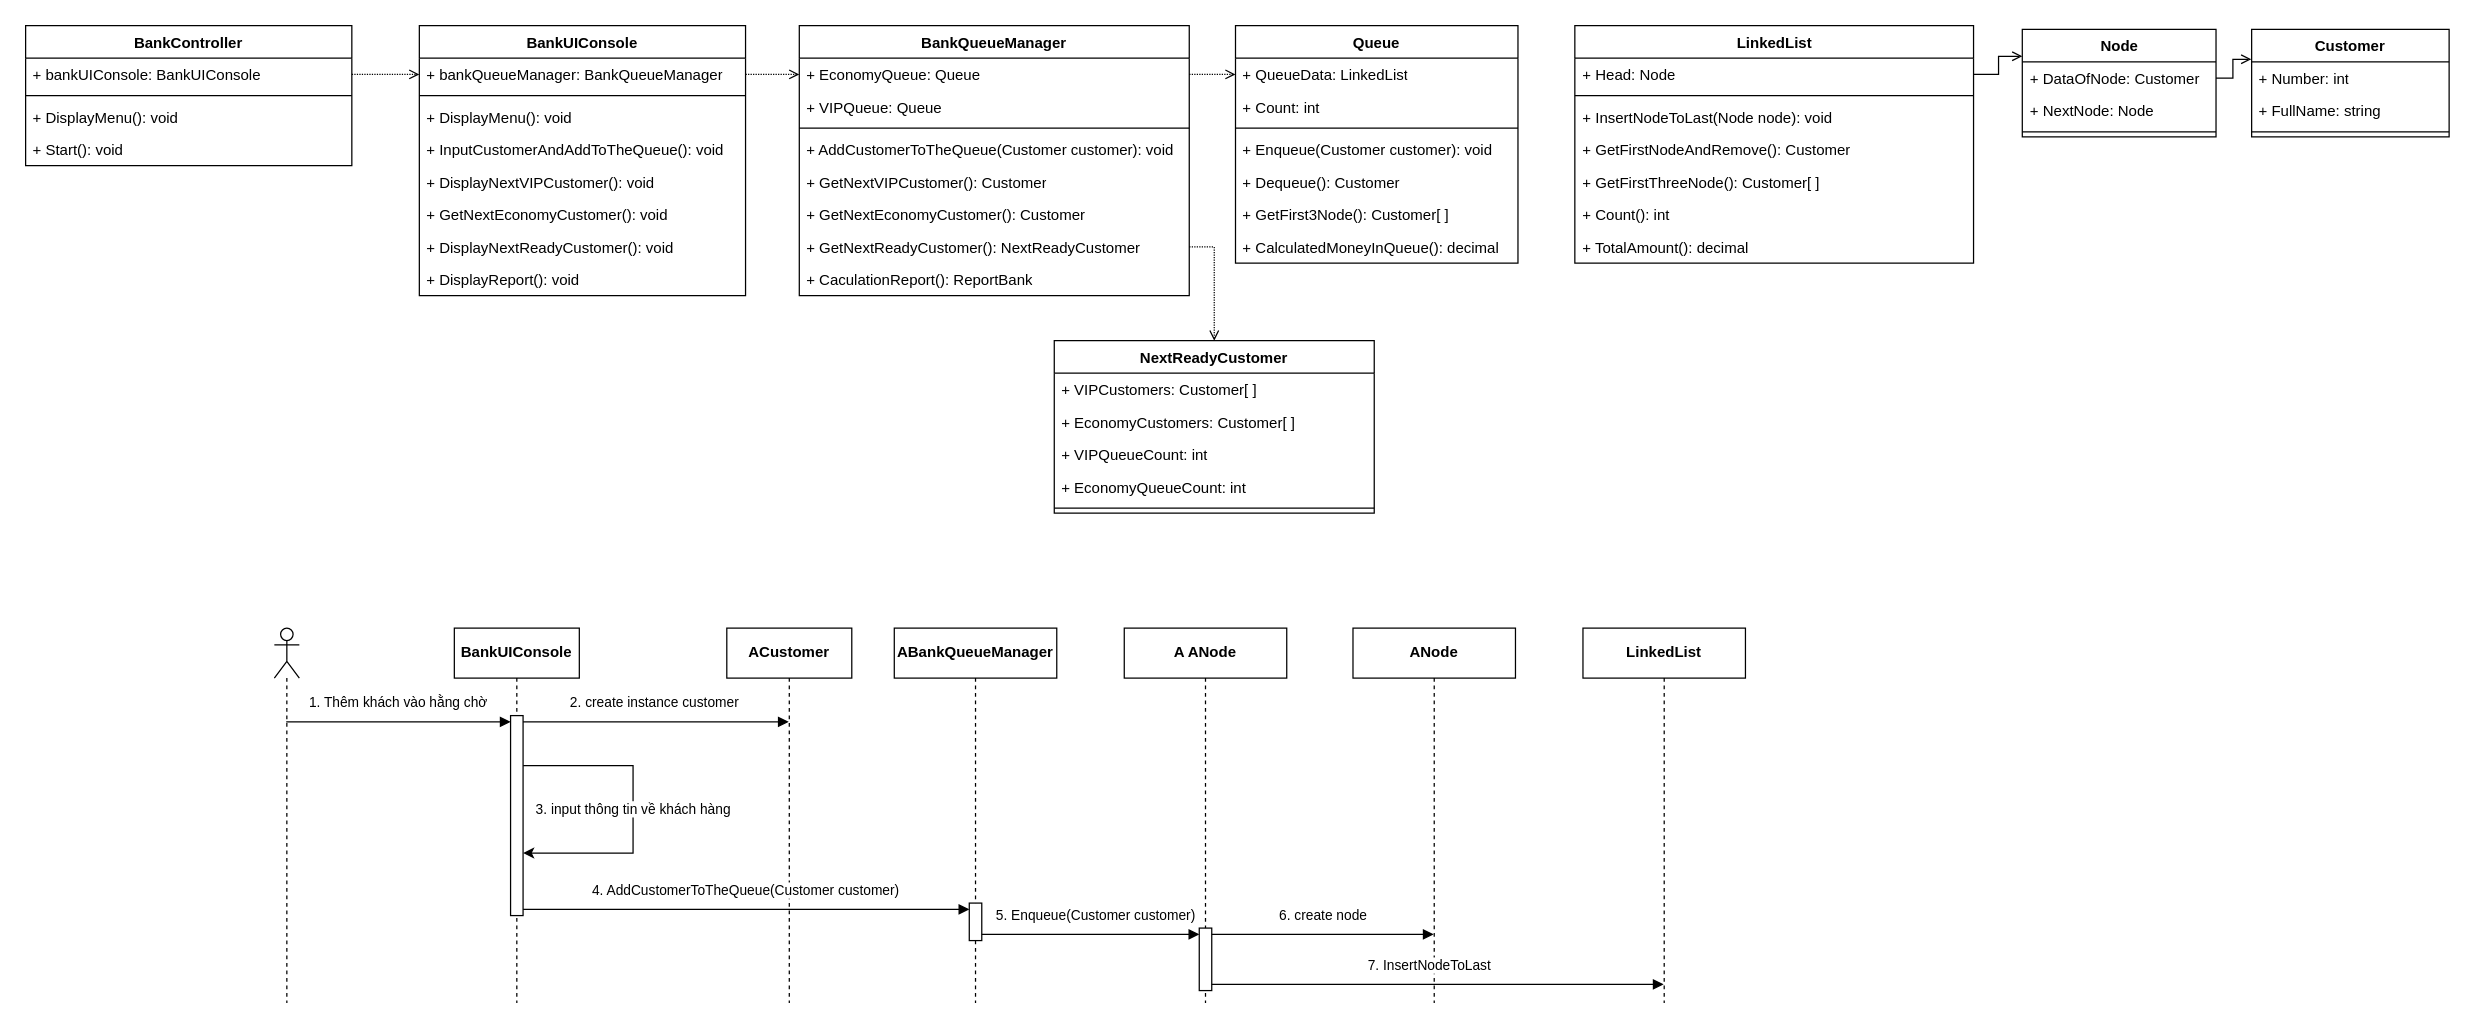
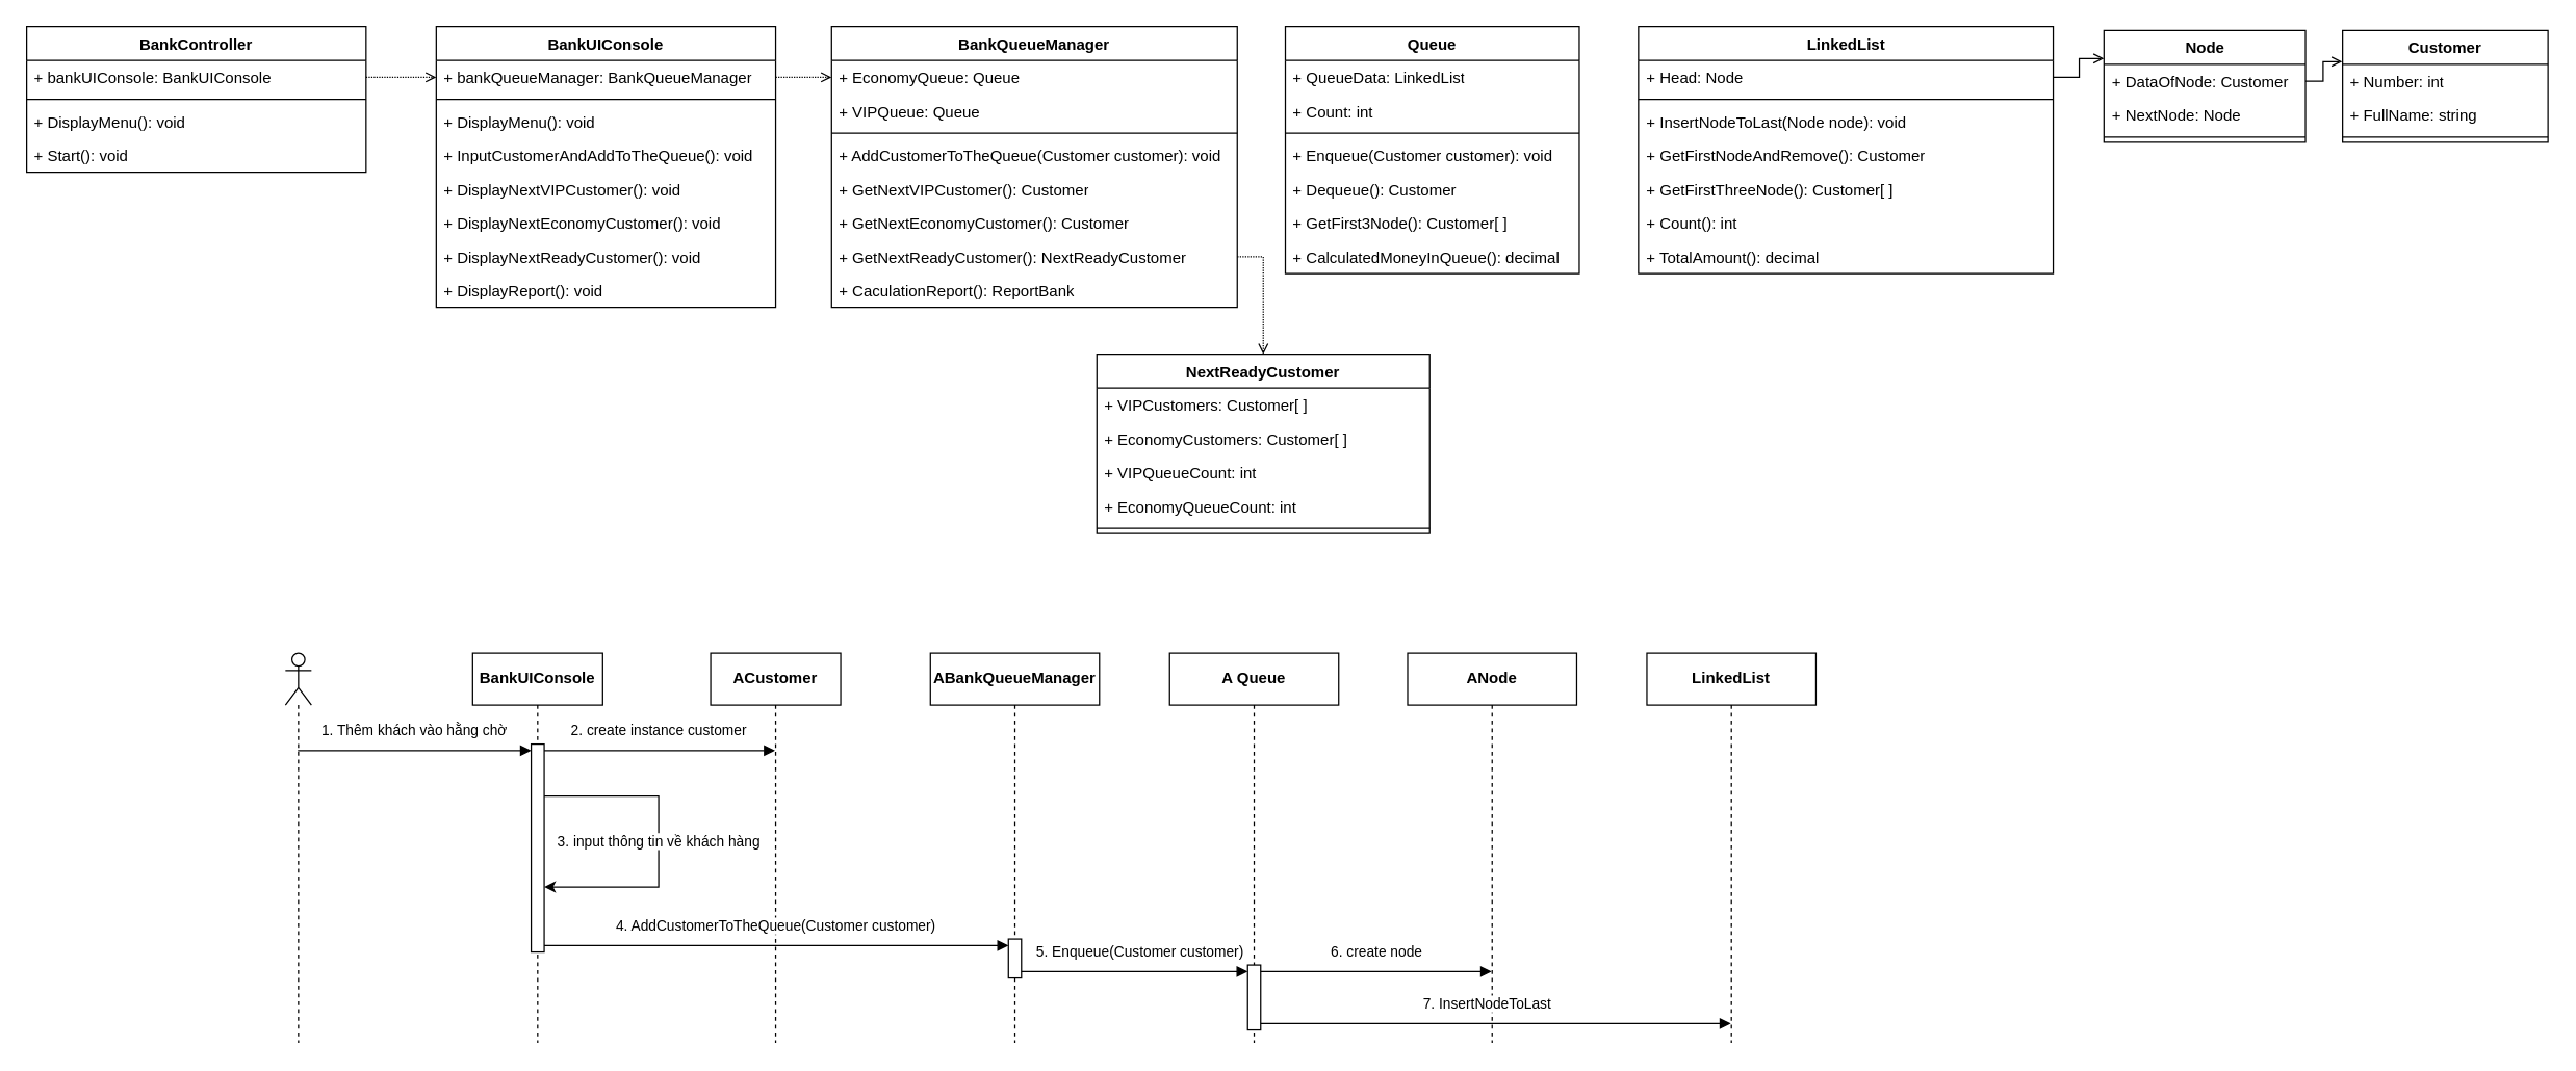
- <mxCell id="51" style="edgeStyle=orthogonalEdgeStyle;rounded=0;orthogonalLoop=1;jettySize=auto;html=1;exitX=1;exitY=0.5;exitDx=0;exitDy=0;entryX=0;entryY=0.5;entryDx=0;entryDy=0;endArrow=open;endFill=0;dashed=1;dashPattern=1 1;" parent="1" source="18" target="28" edge="1"><mxGeometry relative="1" as="geometry" /></mxCell>
- <mxCell id="13" value="+ GetNextEconomyCustomer(): void" style="text;strokeColor=none;fillColor=none;align=left;verticalAlign=top;spacingLeft=4;spacingRight=4;overflow=hidden;rotatable=0;points=[[0,0.5],[1,0.5]];portConstraint=eastwest;whiteSpace=wrap;html=1;" parent="7" vertex="1"><mxGeometry y="138" width="261" height="26" as="geometry" /></mxCell>
+ <mxCell id="13" value="+ DisplayNextEconomyCustomer(): void" style="text;strokeColor=none;fillColor=none;align=left;verticalAlign=top;spacingLeft=4;spacingRight=4;overflow=hidden;rotatable=0;points=[[0,0.5],[1,0.5]];portConstraint=eastwest;whiteSpace=wrap;html=1;" parent="7" vertex="1"><mxGeometry y="138" width="261" height="26" as="geometry" /></mxCell>
- <mxCell id="64" value="&lt;span style=&quot;font-weight: 700; text-align: left;&quot;&gt;A ANode&lt;/span&gt;" style="shape=umlLifeline;perimeter=lifelinePerimeter;whiteSpace=wrap;html=1;container=1;dropTarget=0;collapsible=0;recursiveResize=0;outlineConnect=0;portConstraint=eastwest;newEdgeStyle={&quot;curved&quot;:0,&quot;rounded&quot;:0};" parent="1" vertex="1"><mxGeometry x="899" y="502" width="130" height="300" as="geometry" /></mxCell>
+ <mxCell id="64" value="&lt;span style=&quot;font-weight: 700; text-align: left;&quot;&gt;A Queue&lt;/span&gt;" style="shape=umlLifeline;perimeter=lifelinePerimeter;whiteSpace=wrap;html=1;container=1;dropTarget=0;collapsible=0;recursiveResize=0;outlineConnect=0;portConstraint=eastwest;newEdgeStyle={&quot;curved&quot;:0,&quot;rounded&quot;:0};" parent="1" vertex="1"><mxGeometry x="899" y="502" width="130" height="300" as="geometry" /></mxCell>
- <mxCell id="59" value="&lt;b&gt;ACustomer&lt;/b&gt;" style="shape=umlLifeline;perimeter=lifelinePerimeter;whiteSpace=wrap;html=1;container=1;dropTarget=0;collapsible=0;recursiveResize=0;outlineConnect=0;portConstraint=eastwest;newEdgeStyle={&quot;curved&quot;:0,&quot;rounded&quot;:0};" parent="1" vertex="1"><mxGeometry x="581" y="502" width="100" height="300" as="geometry" /></mxCell>
+ <mxCell id="59" value="&lt;b&gt;ACustomer&lt;/b&gt;" style="shape=umlLifeline;perimeter=lifelinePerimeter;whiteSpace=wrap;html=1;container=1;dropTarget=0;collapsible=0;recursiveResize=0;outlineConnect=0;portConstraint=eastwest;newEdgeStyle={&quot;curved&quot;:0,&quot;rounded&quot;:0};" parent="1" vertex="1"><mxGeometry x="546" y="502" width="100" height="300" as="geometry" /></mxCell>
